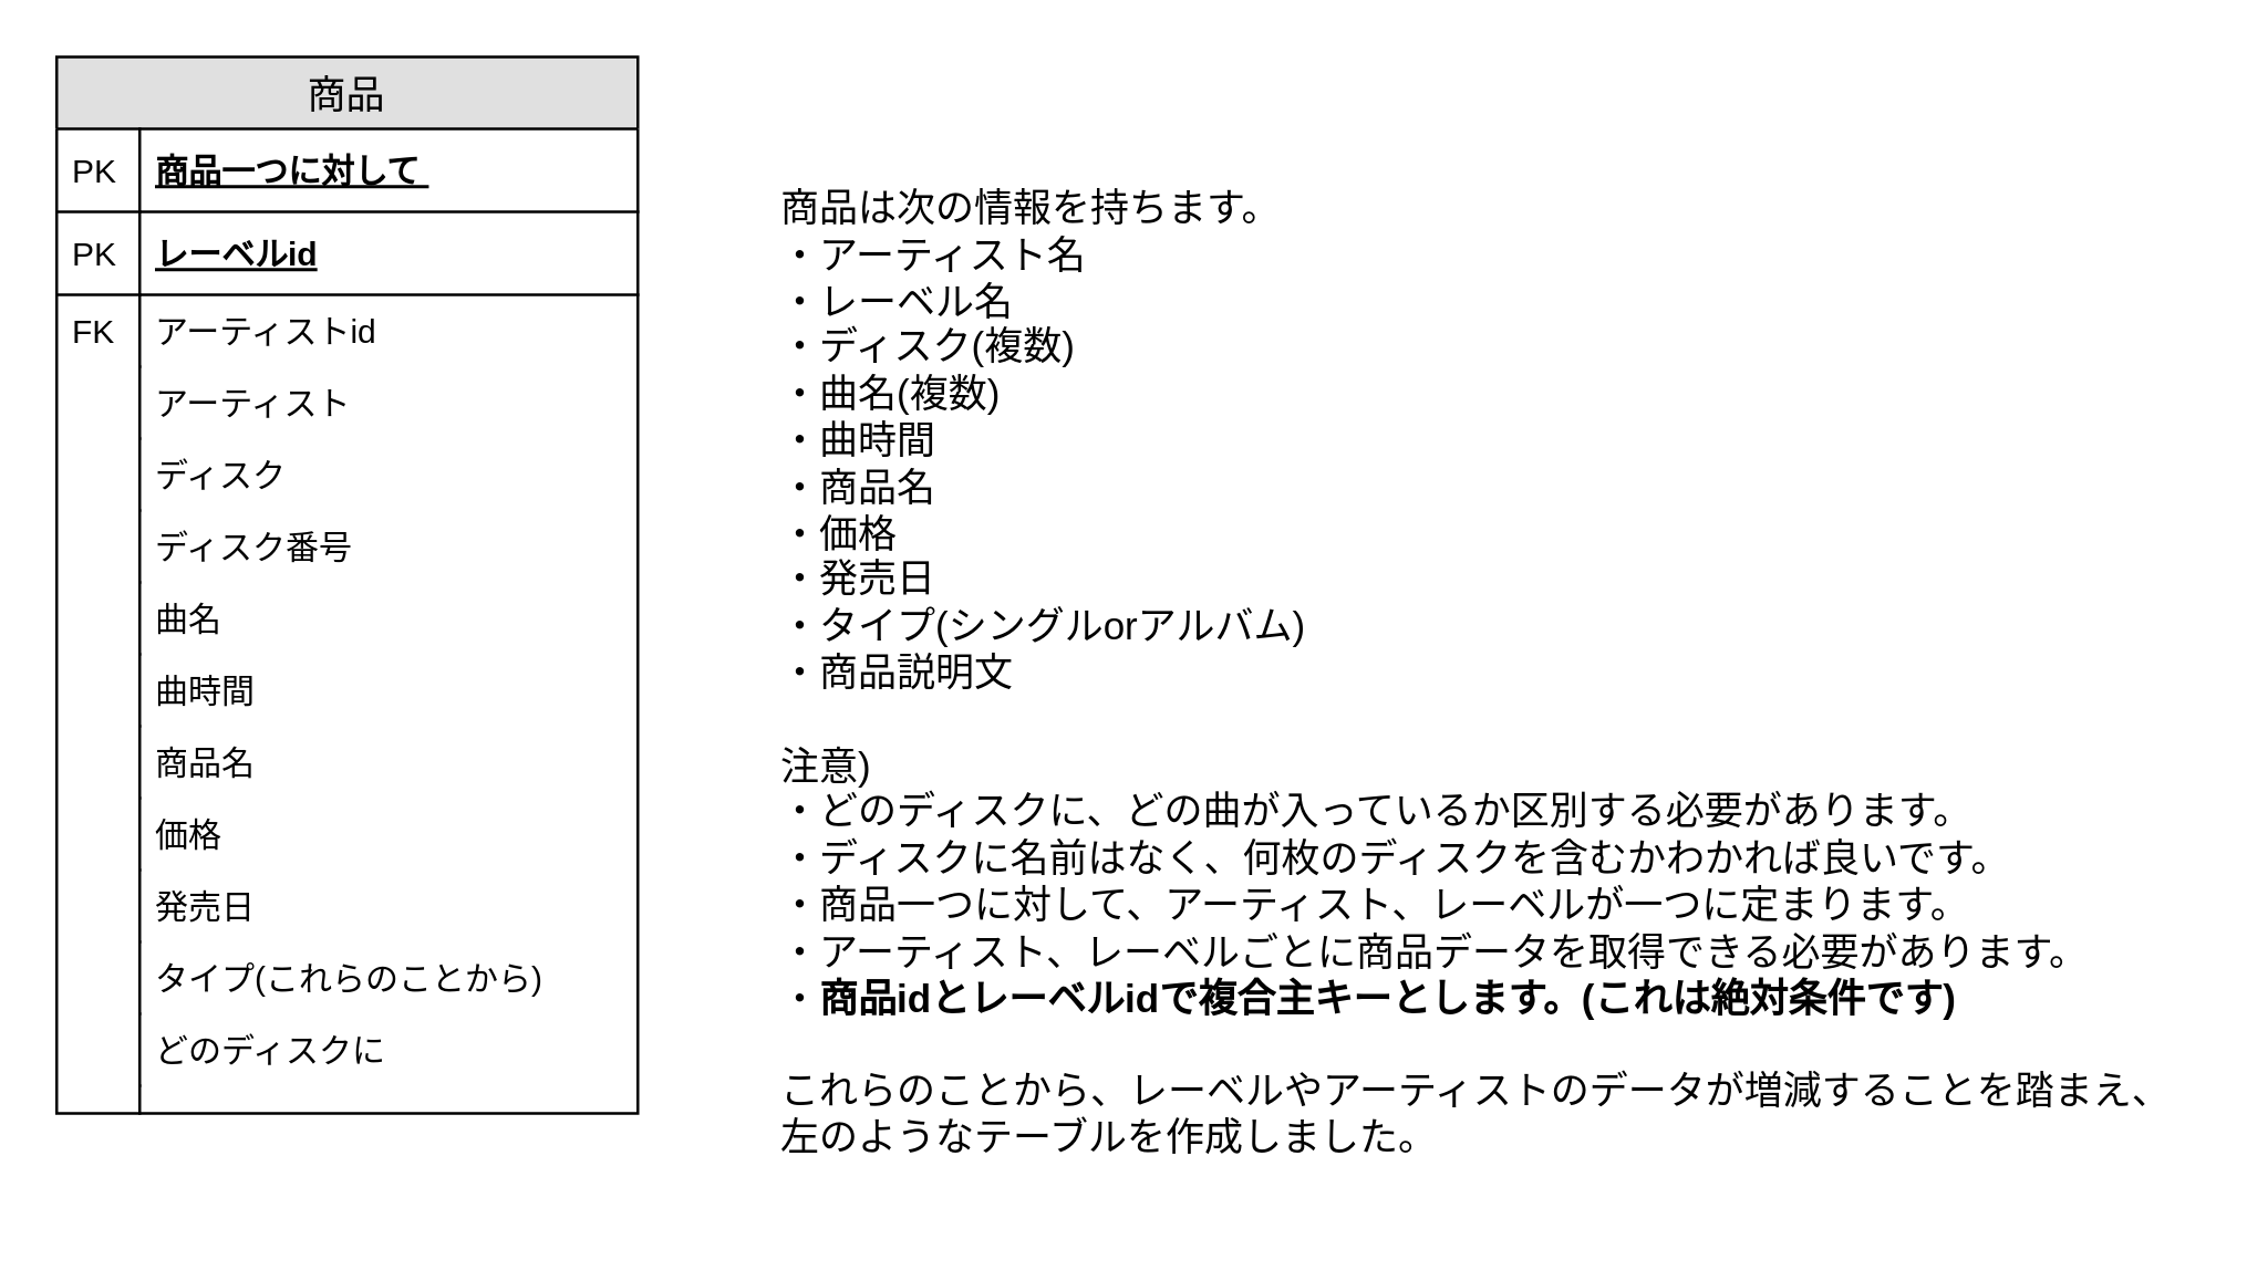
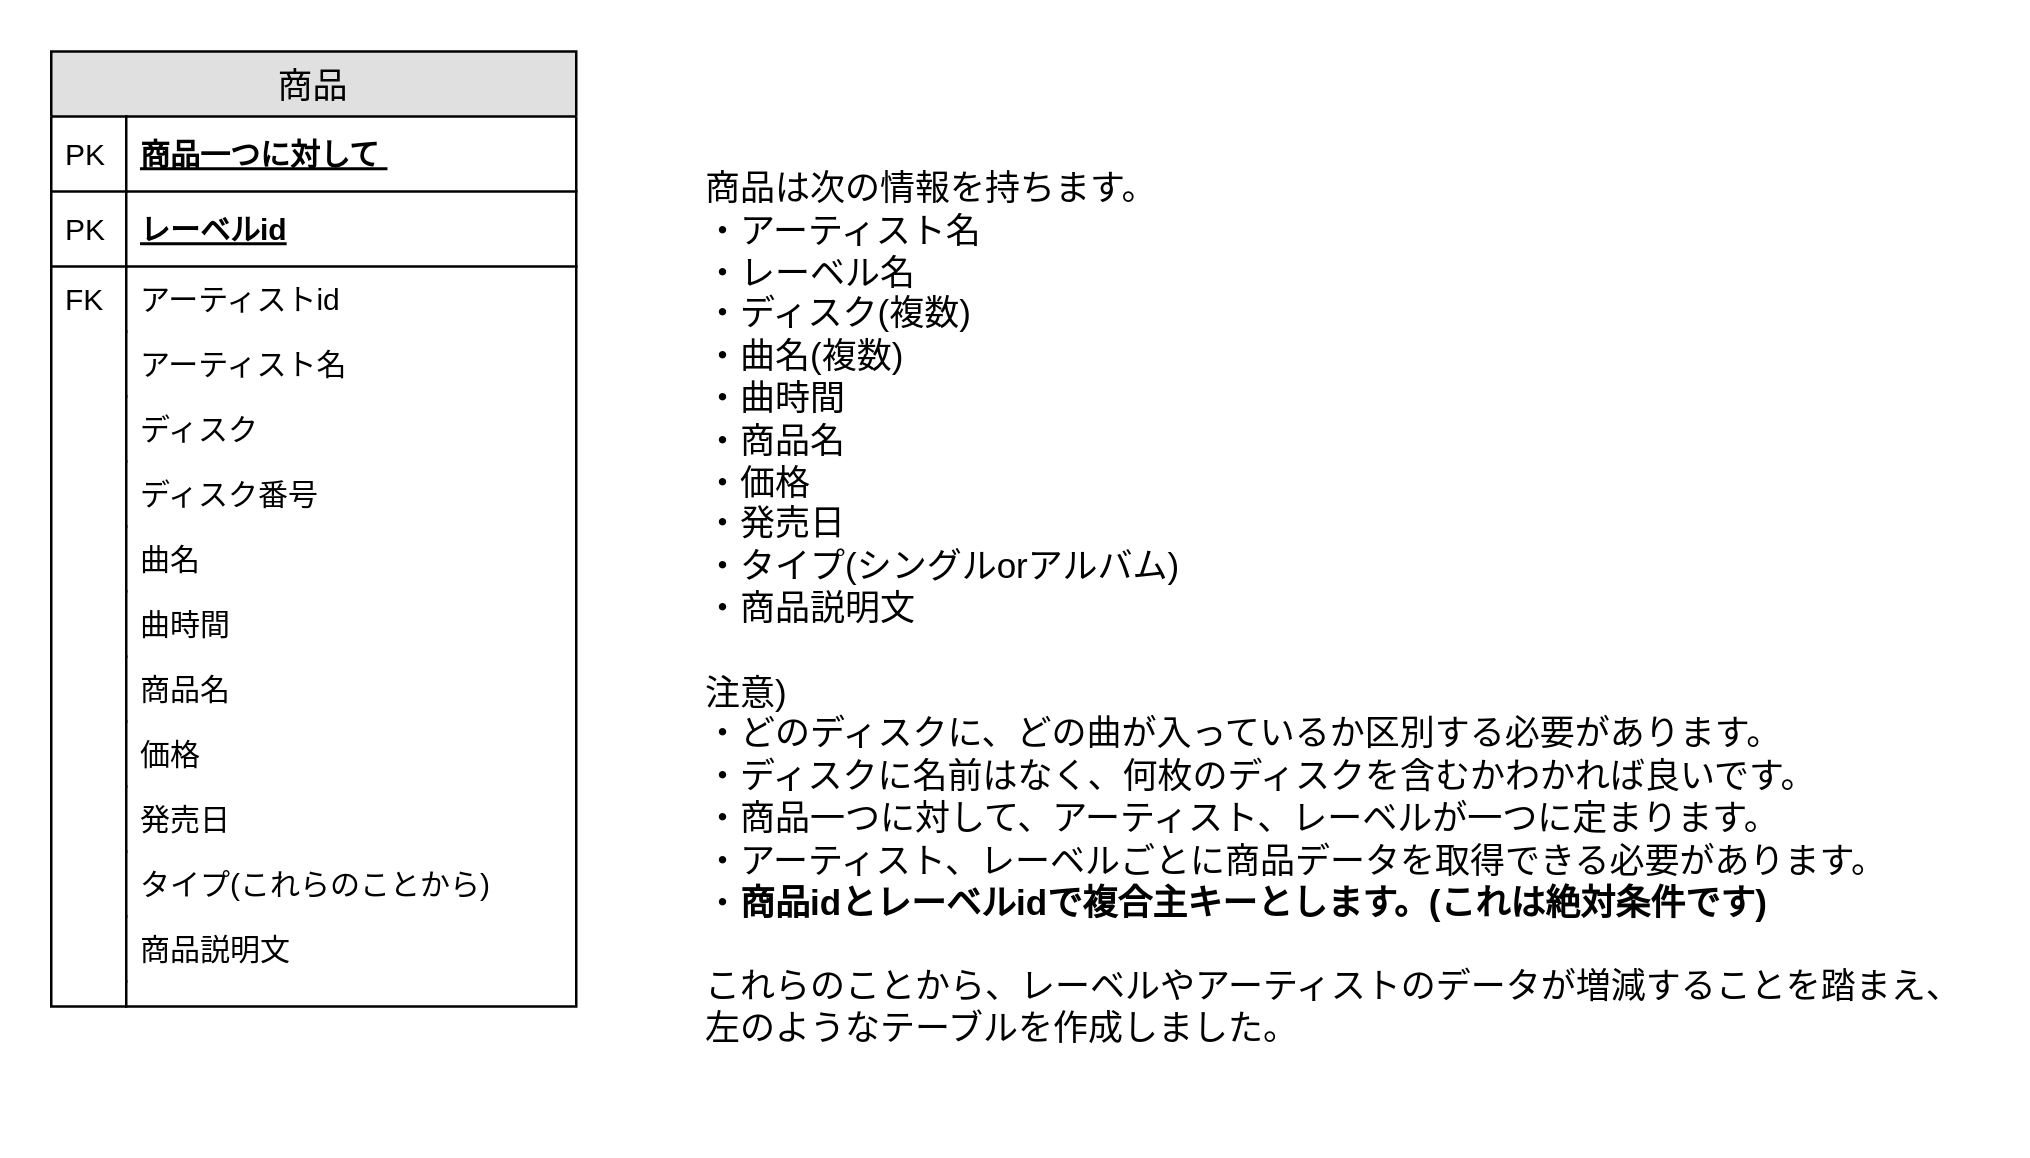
- <mxCell id="9" value="アーティスト" style="shape=partialRectangle;top=0;left=0;right=0;bottom=0;align=left;verticalAlign=top;fillColor=none;spacingLeft=34;spacingRight=4;overflow=hidden;rotatable=0;points=[[0,0.5],[1,0.5]];portConstraint=eastwest;dropTarget=0;fontSize=12;" parent="2" vertex="1"><mxGeometry y="112" width="210" height="26" as="geometry" /></mxCell>
+ <mxCell id="9" value="アーティスト名" style="shape=partialRectangle;top=0;left=0;right=0;bottom=0;align=left;verticalAlign=top;fillColor=none;spacingLeft=34;spacingRight=4;overflow=hidden;rotatable=0;points=[[0,0.5],[1,0.5]];portConstraint=eastwest;dropTarget=0;fontSize=12;" parent="2" vertex="1"><mxGeometry y="112" width="210" height="26" as="geometry" /></mxCell>
- <mxCell id="27" value="どのディスクに" style="shape=partialRectangle;top=0;left=0;right=0;bottom=0;align=left;verticalAlign=top;fillColor=none;spacingLeft=34;spacingRight=4;overflow=hidden;rotatable=0;points=[[0,0.5],[1,0.5]];portConstraint=eastwest;dropTarget=0;fontSize=12;" parent="2" vertex="1"><mxGeometry y="346" width="210" height="26" as="geometry" /></mxCell>
+ <mxCell id="27" value="商品説明文" style="shape=partialRectangle;top=0;left=0;right=0;bottom=0;align=left;verticalAlign=top;fillColor=none;spacingLeft=34;spacingRight=4;overflow=hidden;rotatable=0;points=[[0,0.5],[1,0.5]];portConstraint=eastwest;dropTarget=0;fontSize=12;" parent="2" vertex="1"><mxGeometry y="346" width="210" height="26" as="geometry" /></mxCell>
